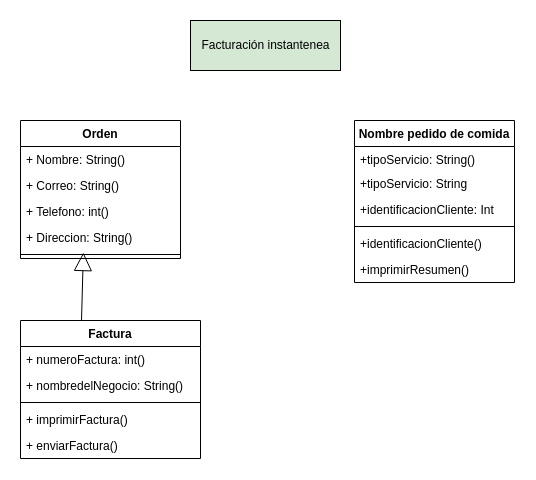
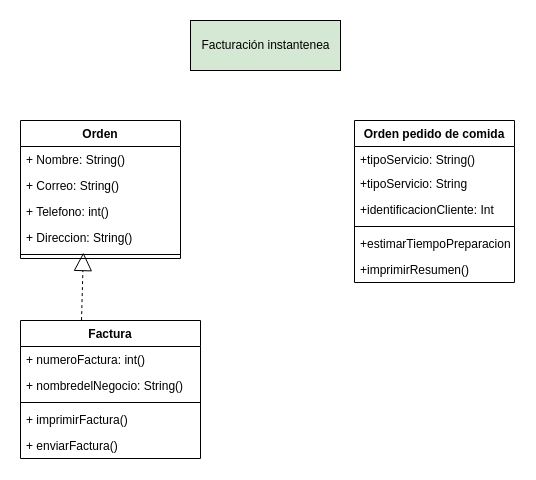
- <mxCell id="8" value="Nombre pedido de comida" style="swimlane;fontStyle=1;align=center;verticalAlign=top;childLayout=stackLayout;horizontal=1;startSize=26;horizontalStack=0;resizeParent=1;resizeParentMax=0;resizeLast=0;collapsible=1;marginBottom=0;" vertex="1" parent="1"><mxGeometry x="354" y="120" width="160" height="162" as="geometry" /></mxCell>
+ <mxCell id="8" value="Orden pedido de comida" style="swimlane;fontStyle=1;align=center;verticalAlign=top;childLayout=stackLayout;horizontal=1;startSize=26;horizontalStack=0;resizeParent=1;resizeParentMax=0;resizeLast=0;collapsible=1;marginBottom=0;" vertex="1" parent="1"><mxGeometry x="354" y="120" width="160" height="162" as="geometry" /></mxCell>
- <mxCell id="13" value="+identificacionCliente()&#10;" style="text;strokeColor=none;fillColor=none;align=left;verticalAlign=top;spacingLeft=4;spacingRight=4;overflow=hidden;rotatable=0;points=[[0,0.5],[1,0.5]];portConstraint=eastwest;" vertex="1" parent="8"><mxGeometry y="110" width="160" height="26" as="geometry" /></mxCell>
+ <mxCell id="13" value="+estimarTiempoPreparacion()&#10;" style="text;strokeColor=none;fillColor=none;align=left;verticalAlign=top;spacingLeft=4;spacingRight=4;overflow=hidden;rotatable=0;points=[[0,0.5],[1,0.5]];portConstraint=eastwest;" vertex="1" parent="8"><mxGeometry y="110" width="160" height="26" as="geometry" /></mxCell>
- <mxCell id="21" value="" style="endArrow=block;endSize=16;endFill=0;html=1;exitX=0.339;exitY=-0.003;exitDx=0;exitDy=0;exitPerimeter=0;entryX=0.393;entryY=1.079;entryDx=0;entryDy=0;entryPerimeter=0;" edge="1" parent="1" source="15" target="6"><mxGeometry width="160" relative="1" as="geometry"><mxPoint x="20" y="320" as="sourcePoint" /><mxPoint x="160" y="260" as="targetPoint" /><Array as="points" /></mxGeometry></mxCell>
+ <mxCell id="21" value="" style="endArrow=block;endSize=16;endFill=0;html=1;exitX=0.339;exitY=-0.003;exitDx=0;exitDy=0;exitPerimeter=0;entryX=0.393;entryY=1.079;entryDx=0;entryDy=0;entryPerimeter=0;dashed=1;" edge="1" parent="1" source="15" target="6"><mxGeometry width="160" relative="1" as="geometry"><mxPoint x="20" y="320" as="sourcePoint" /><mxPoint x="160" y="260" as="targetPoint" /><Array as="points" /></mxGeometry></mxCell>
